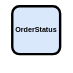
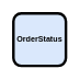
- <mxCell id="2" value="&lt;b&gt;OrderStatus&lt;/b&gt;" style="whiteSpace=wrap;html=1;aspect=fixed;fillColor=#dae8fc;strokeColor=#000000;rounded=1;strokeWidth=4;" vertex="1" parent="1"><mxGeometry x="20" y="10" width="80" height="80" as="geometry" /></mxCell>
+ <mxCell id="2" value="&lt;b&gt;OrderStatus&lt;/b&gt;" style="whiteSpace=wrap;html=1;aspect=fixed;fillColor=#dae8fc;strokeColor=#000000;rounded=1;strokeWidth=4;" vertex="1" parent="1"><mxGeometry x="20" y="20" width="80" height="80" as="geometry" /></mxCell>
